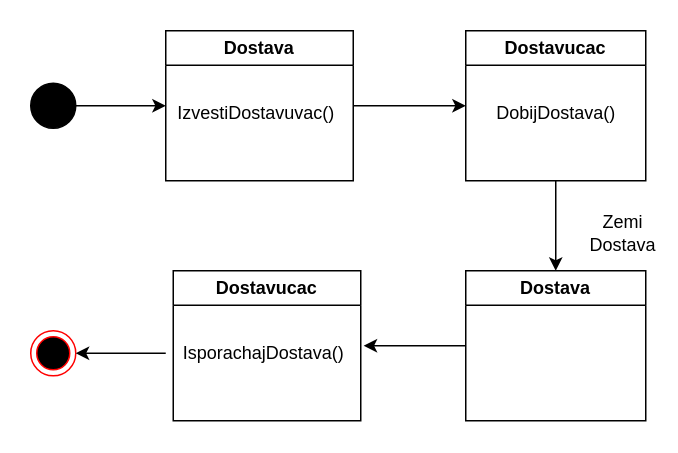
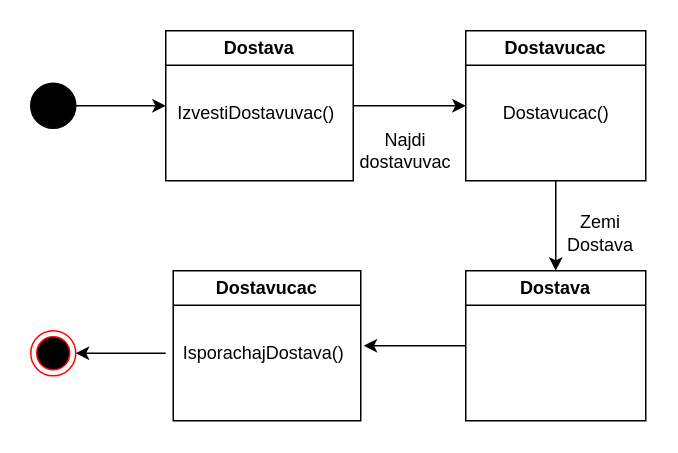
- <mxCell id="10" value="DobijDostava()" style="text;html=1;align=center;verticalAlign=middle;resizable=0;points=[];autosize=1;strokeColor=none;fillColor=none;" vertex="1" parent="9"><mxGeometry x="10" y="40" width="100" height="30" as="geometry" /></mxCell>
+ <mxCell id="10" value="Dostavucac()" style="text;html=1;align=center;verticalAlign=middle;resizable=0;points=[];autosize=1;strokeColor=none;fillColor=none;" vertex="1" parent="9"><mxGeometry x="10" y="40" width="100" height="30" as="geometry" /></mxCell>
+ <mxCell id="11" value="Najdi dostavuvac" style="text;html=1;strokeColor=none;fillColor=none;align=center;verticalAlign=middle;whiteSpace=wrap;rounded=0;" vertex="1" parent="1"><mxGeometry x="240" y="85" width="60" height="30" as="geometry" /></mxCell>
- <mxCell id="16" value="Zemi Dostava" style="text;html=1;strokeColor=none;fillColor=none;align=center;verticalAlign=middle;whiteSpace=wrap;rounded=0;" vertex="1" parent="1"><mxGeometry x="385" y="140" width="60" height="30" as="geometry" /></mxCell>
+ <mxCell id="16" value="Zemi Dostava" style="text;html=1;strokeColor=none;fillColor=none;align=center;verticalAlign=middle;whiteSpace=wrap;rounded=0;" vertex="1" parent="1"><mxGeometry x="370" y="140" width="60" height="30" as="geometry" /></mxCell>
